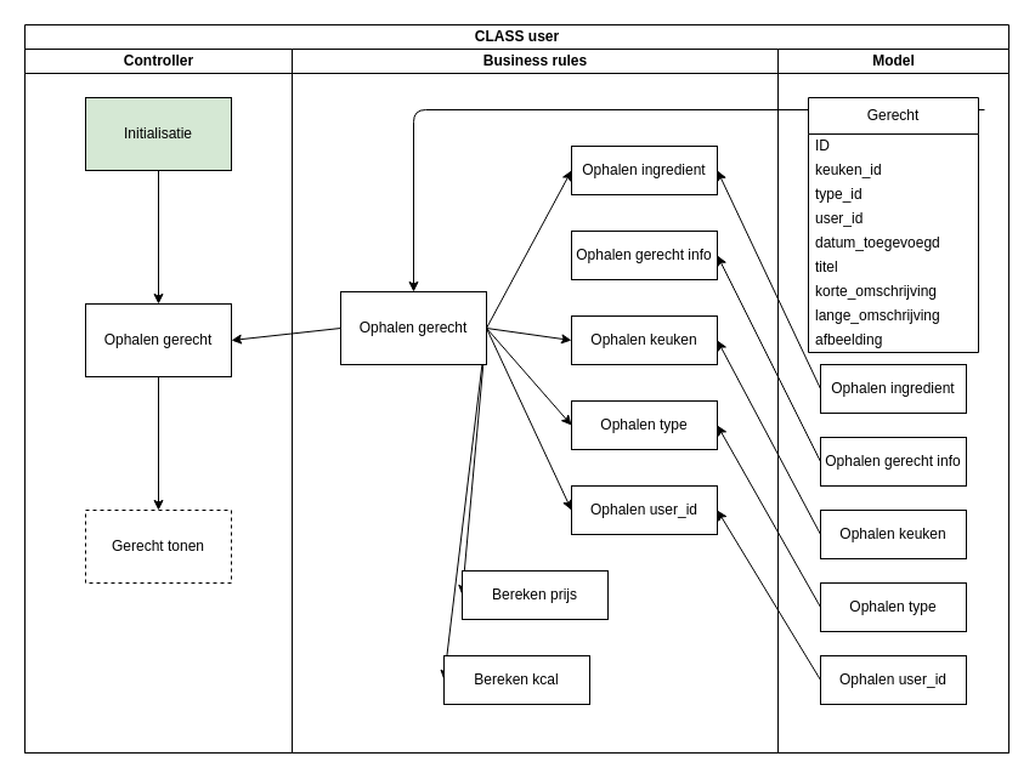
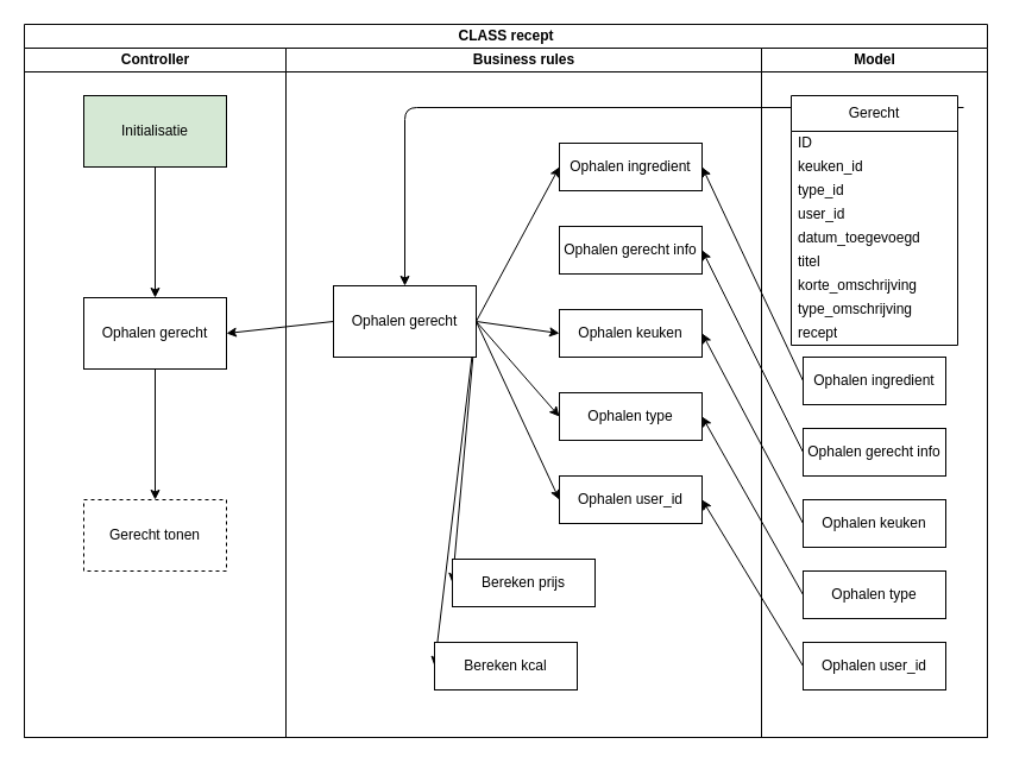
- <mxCell id="2" value="CLASS user" style="swimlane;childLayout=stackLayout;resizeParent=1;resizeParentMax=0;startSize=20;html=1;" parent="1" vertex="1"><mxGeometry x="20" y="20" width="810" height="600" as="geometry" /></mxCell>
+ <mxCell id="2" value="CLASS recept" style="swimlane;childLayout=stackLayout;resizeParent=1;resizeParentMax=0;startSize=20;html=1;" parent="1" vertex="1"><mxGeometry x="20" y="20" width="810" height="600" as="geometry" /></mxCell>
- <mxCell id="35" value="lange_omschrijving" style="text;strokeColor=none;fillColor=none;align=left;verticalAlign=middle;spacingLeft=4;spacingRight=4;overflow=hidden;points=[[0,0.5],[1,0.5]];portConstraint=eastwest;rotatable=0;whiteSpace=wrap;html=1;" parent="27" vertex="1"><mxGeometry y="170" width="140" height="20" as="geometry" /></mxCell>
+ <mxCell id="35" value="type_omschrijving" style="text;strokeColor=none;fillColor=none;align=left;verticalAlign=middle;spacingLeft=4;spacingRight=4;overflow=hidden;points=[[0,0.5],[1,0.5]];portConstraint=eastwest;rotatable=0;whiteSpace=wrap;html=1;" parent="27" vertex="1"><mxGeometry y="170" width="140" height="20" as="geometry" /></mxCell>
- <mxCell id="36" value="afbeelding" style="text;strokeColor=none;fillColor=none;align=left;verticalAlign=middle;spacingLeft=4;spacingRight=4;overflow=hidden;points=[[0,0.5],[1,0.5]];portConstraint=eastwest;rotatable=0;whiteSpace=wrap;html=1;" parent="27" vertex="1"><mxGeometry y="190" width="140" height="20" as="geometry" /></mxCell>
+ <mxCell id="36" value="recept" style="text;strokeColor=none;fillColor=none;align=left;verticalAlign=middle;spacingLeft=4;spacingRight=4;overflow=hidden;points=[[0,0.5],[1,0.5]];portConstraint=eastwest;rotatable=0;whiteSpace=wrap;html=1;" parent="27" vertex="1"><mxGeometry y="190" width="140" height="20" as="geometry" /></mxCell>
